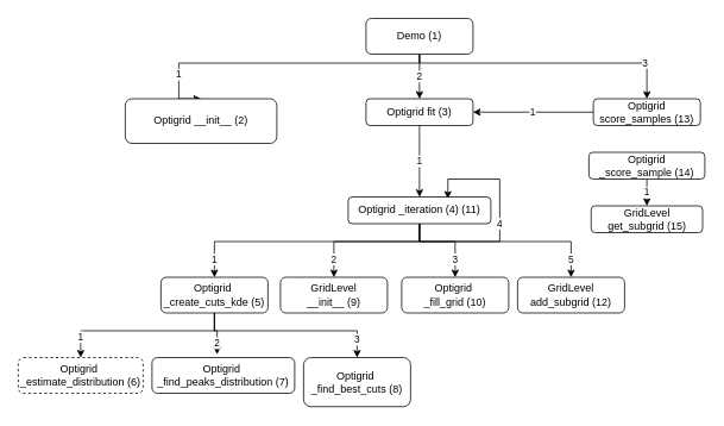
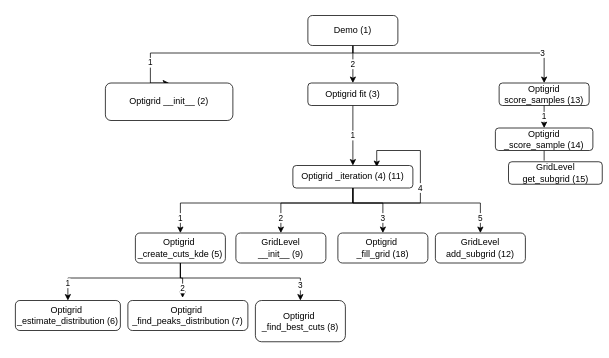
- <mxCell id="32" value="1" style="edgeStyle=orthogonalEdgeStyle;rounded=0;orthogonalLoop=1;jettySize=auto;html=1;" parent="1" source="29" target="12" edge="1"><mxGeometry relative="1" as="geometry" /></mxCell>
+ <mxCell id="32" value="1" style="edgeStyle=orthogonalEdgeStyle;rounded=0;orthogonalLoop=1;jettySize=auto;html=1;entryX=0.5;entryY=0;entryDx=0;entryDy=0;" parent="1" source="29" target="31" edge="1"><mxGeometry relative="1" as="geometry" /></mxCell>
- <mxCell id="33" value="GridLevel &lt;br&gt;get_subgrid (15)" style="rounded=1;whiteSpace=wrap;html=1;" vertex="1" parent="1"><mxGeometry x="662.5" y="230" width="125" height="30" as="geometry" /></mxCell>
+ <mxCell id="33" value="GridLevel &lt;br&gt;get_subgrid (15)" style="rounded=1;whiteSpace=wrap;html=1;" vertex="1" parent="1"><mxGeometry x="677.5" y="215" width="125" height="30" as="geometry" /></mxCell>
- <mxCell id="26" value="Optigrid&amp;nbsp;&lt;br&gt;_fill_grid (10)" style="rounded=1;whiteSpace=wrap;html=1;" parent="1" vertex="1"><mxGeometry x="450" y="310" width="120" height="40" as="geometry" /></mxCell>
+ <mxCell id="26" value="Optigrid&amp;nbsp;&lt;br&gt;_fill_grid (18)" style="rounded=1;whiteSpace=wrap;html=1;" parent="1" vertex="1"><mxGeometry x="450" y="310" width="120" height="40" as="geometry" /></mxCell>
- <mxCell id="23" value="Optigrid&amp;nbsp;&lt;br&gt;_estimate_distribution (6)" style="rounded=1;whiteSpace=wrap;html=1;dashed=1;" parent="1" vertex="1"><mxGeometry x="20" y="400" width="140" height="40" as="geometry" /></mxCell>
+ <mxCell id="23" value="Optigrid&amp;nbsp;&lt;br&gt;_estimate_distribution (6)" style="rounded=1;whiteSpace=wrap;html=1;" parent="1" vertex="1"><mxGeometry x="20" y="400" width="140" height="40" as="geometry" /></mxCell>
